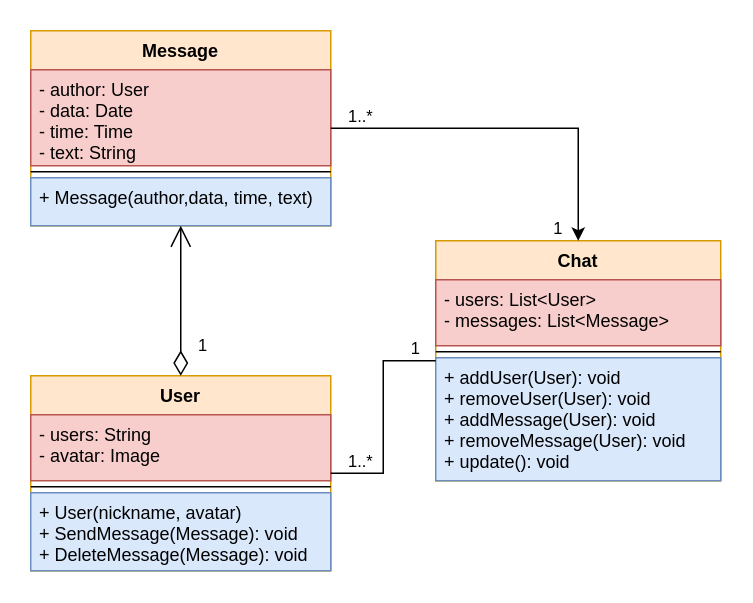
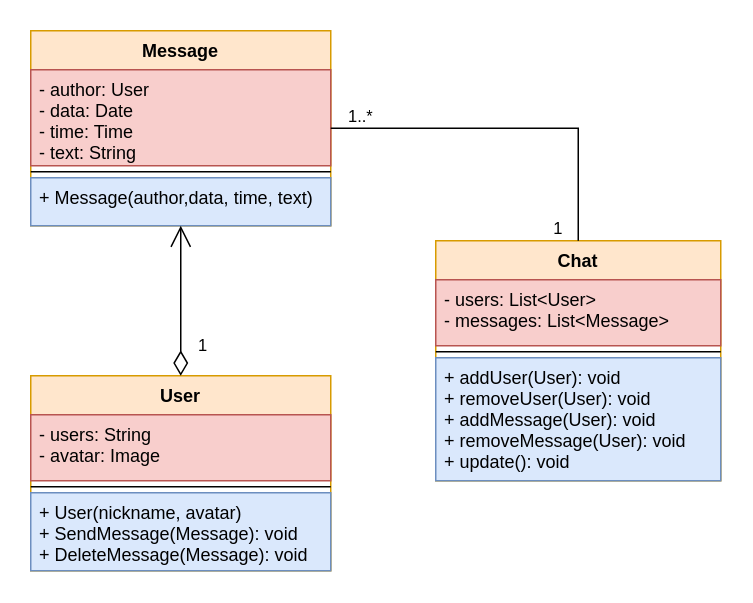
- <mxCell id="15" value="" style="endArrow=classic;html=1;edgeStyle=orthogonalEdgeStyle;rounded=0;" edge="1" parent="1" source="6" target="2"><mxGeometry relative="1" as="geometry"><mxPoint x="330" y="210" as="sourcePoint" /><mxPoint x="490" y="210" as="targetPoint" /></mxGeometry></mxCell>
+ <mxCell id="15" value="" style="endArrow=none;html=1;edgeStyle=orthogonalEdgeStyle;rounded=0;" edge="1" parent="1" source="6" target="2"><mxGeometry relative="1" as="geometry"><mxPoint x="330" y="210" as="sourcePoint" /><mxPoint x="490" y="210" as="targetPoint" /></mxGeometry></mxCell>
- <mxCell id="18" value="" style="endArrow=none;html=1;edgeStyle=orthogonalEdgeStyle;rounded=0;" edge="1" parent="1" source="10" target="2"><mxGeometry relative="1" as="geometry"><mxPoint x="330" y="210" as="sourcePoint" /><mxPoint x="490" y="210" as="targetPoint" /></mxGeometry></mxCell>
- <mxCell id="19" value="1..*" style="edgeLabel;resizable=0;html=1;align=left;verticalAlign=bottom;" connectable="0" vertex="1" parent="18"><mxGeometry x="-1" relative="1" as="geometry"><mxPoint x="10" as="offset" /></mxGeometry></mxCell>
- <mxCell id="20" value="1" style="edgeLabel;resizable=0;html=1;align=right;verticalAlign=bottom;" connectable="0" vertex="1" parent="18"><mxGeometry x="1" relative="1" as="geometry"><mxPoint x="-10" as="offset" /></mxGeometry></mxCell>
